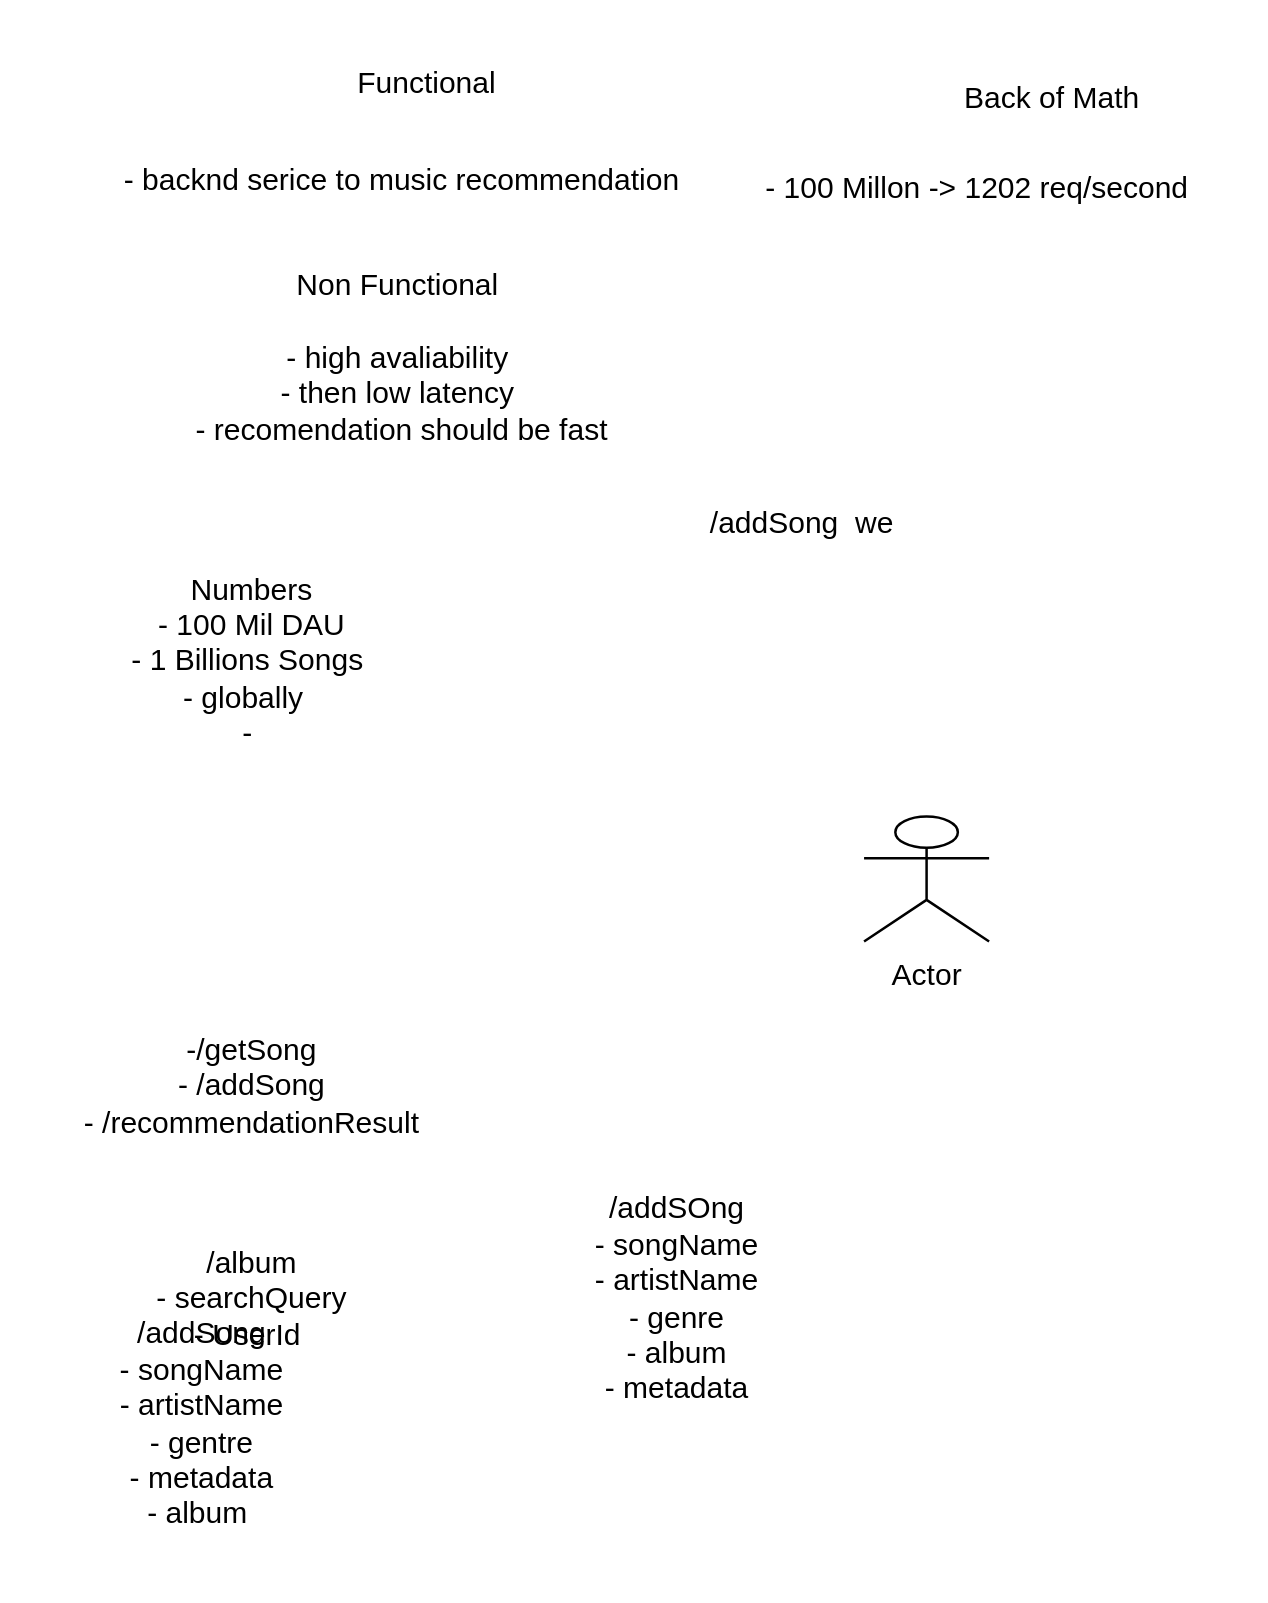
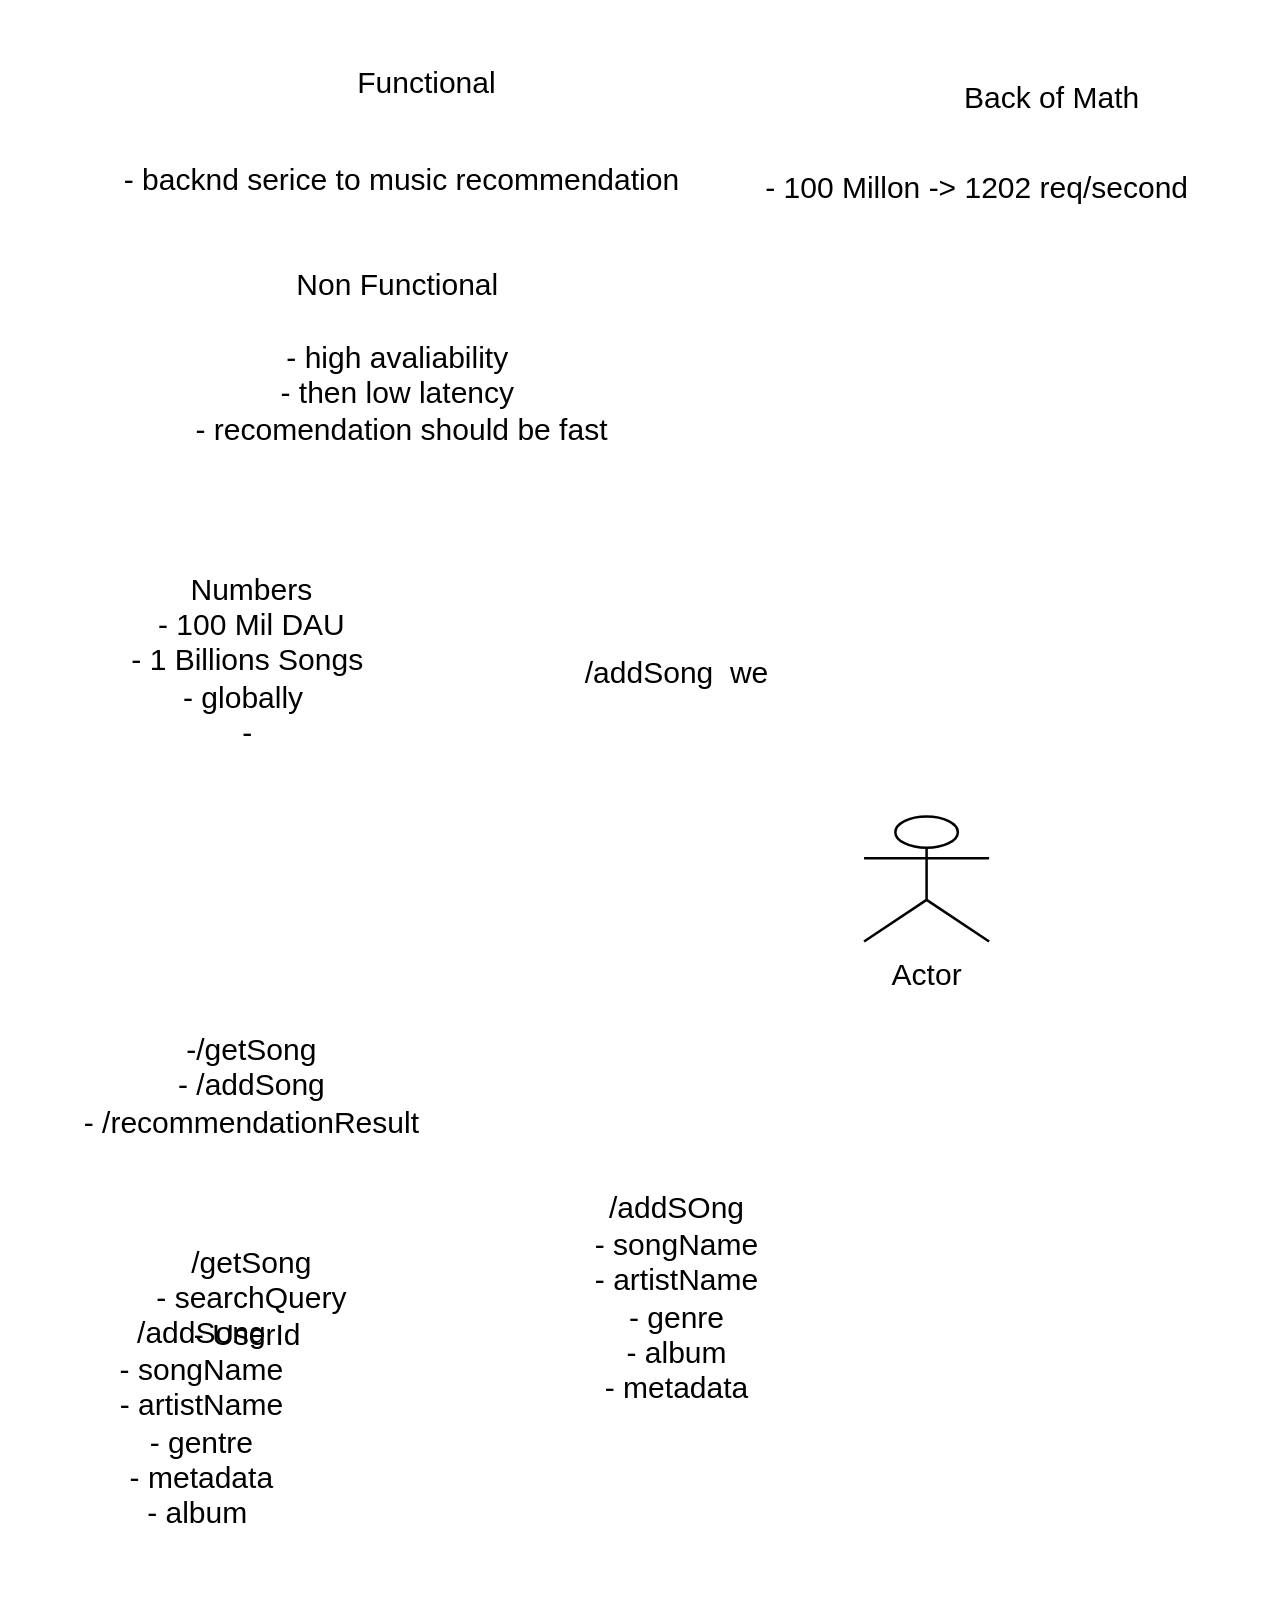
- <mxCell id="11" value="/addSong&amp;nbsp; we" style="text;html=1;align=center;verticalAlign=middle;resizable=0;points=[];autosize=1;strokeColor=none;fillColor=none;" vertex="1" parent="1"><mxGeometry x="270" y="194" width="100" height="30" as="geometry" /></mxCell>
+ <mxCell id="11" value="/addSong&amp;nbsp; we" style="text;html=1;align=center;verticalAlign=middle;resizable=0;points=[];autosize=1;strokeColor=none;fillColor=none;" vertex="1" parent="1"><mxGeometry x="220" y="254" width="100" height="30" as="geometry" /></mxCell>
- <mxCell id="10" value="/album&lt;div&gt;- searchQuery&lt;/div&gt;&lt;div&gt;- UserId&amp;nbsp;&lt;/div&gt;" style="text;html=1;align=center;verticalAlign=middle;resizable=0;points=[];autosize=1;strokeColor=none;fillColor=none;" vertex="1" parent="1"><mxGeometry x="50" y="489" width="100" height="60" as="geometry" /></mxCell>
+ <mxCell id="10" value="/getSong&lt;div&gt;- searchQuery&lt;/div&gt;&lt;div&gt;- UserId&amp;nbsp;&lt;/div&gt;" style="text;html=1;align=center;verticalAlign=middle;resizable=0;points=[];autosize=1;strokeColor=none;fillColor=none;" vertex="1" parent="1"><mxGeometry x="50" y="489" width="100" height="60" as="geometry" /></mxCell>
